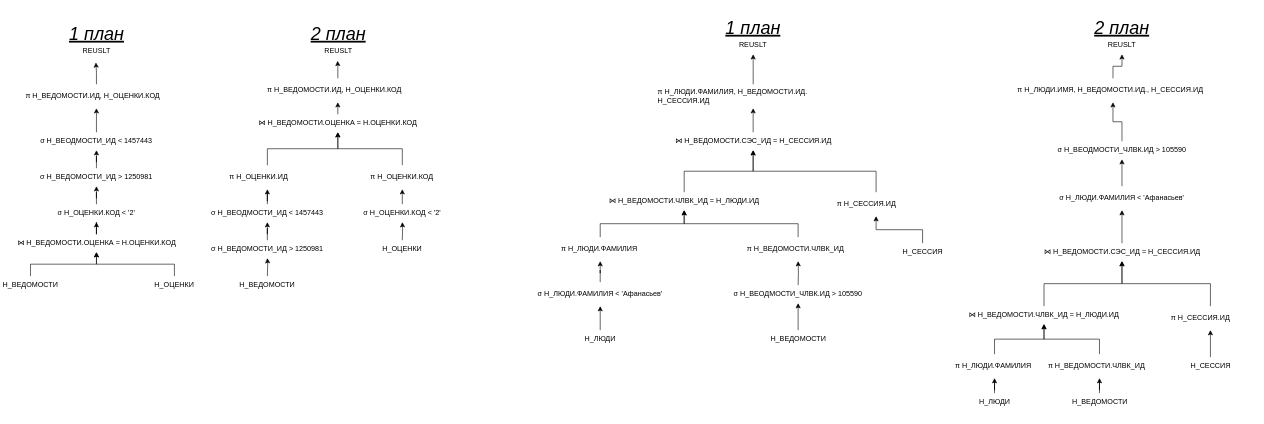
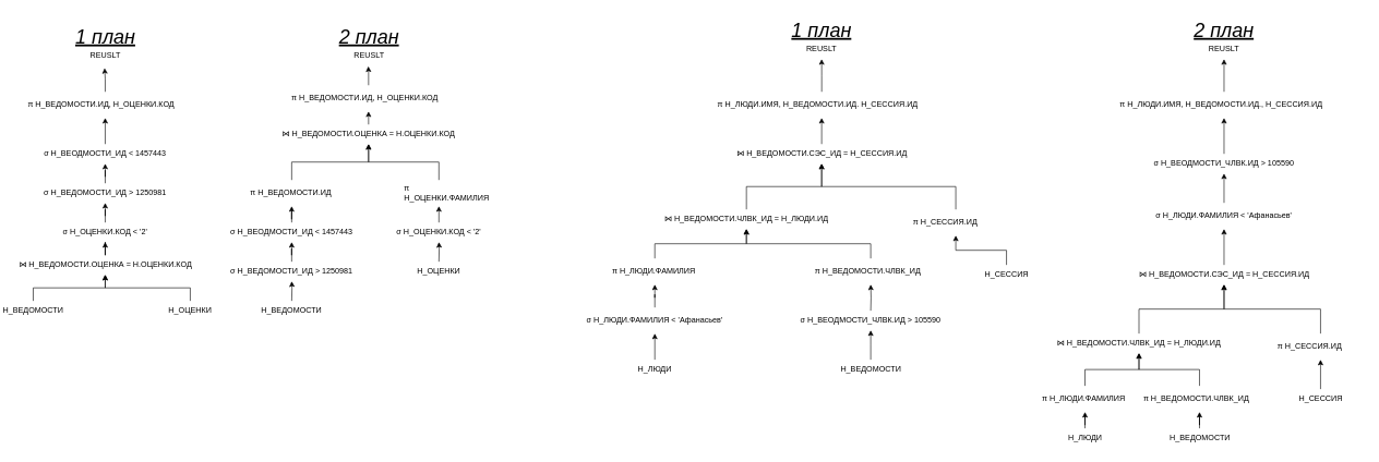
- <mxCell id="84" value="&lt;span class=&quot;box&quot;&gt;π&lt;/span&gt; Н_ЛЮДИ.ИМЯ, Н_ВЕДОМОСТИ.ИД., Н_СЕССИЯ.ИД" style="text;whiteSpace=wrap;html=1;verticalAlign=middle;" parent="1" vertex="1"><mxGeometry x="1693.75" y="130" width="322.5" height="40" as="geometry" /></mxCell>
+ <mxCell id="84" value="&lt;span class=&quot;box&quot;&gt;π&lt;/span&gt; Н_ЛЮДИ.ИМЯ, Н_ВЕДОМОСТИ.ИД., Н_СЕССИЯ.ИД" style="text;whiteSpace=wrap;html=1;verticalAlign=middle;" parent="1" vertex="1"><mxGeometry x="1708.75" y="140" width="322.5" height="40" as="geometry" /></mxCell>
- <mxCell id="60" value="&lt;span class=&quot;box&quot;&gt;π&lt;/span&gt; Н_ЛЮДИ.ФАМИЛИЯ, Н_ВЕДОМОСТИ.ИД. Н_СЕССИЯ.ИД" style="text;whiteSpace=wrap;html=1;verticalAlign=middle;" parent="1" vertex="1"><mxGeometry x="1093.75" y="140" width="322.5" height="40" as="geometry" /></mxCell>
+ <mxCell id="60" value="&lt;span class=&quot;box&quot;&gt;π&lt;/span&gt; Н_ЛЮДИ.ИМЯ, Н_ВЕДОМОСТИ.ИД. Н_СЕССИЯ.ИД" style="text;whiteSpace=wrap;html=1;verticalAlign=middle;" parent="1" vertex="1"><mxGeometry x="1093.75" y="140" width="322.5" height="40" as="geometry" /></mxCell>
- <mxCell id="28" value="&lt;span class=&quot;box&quot;&gt;π&lt;/span&gt; Н_ОЦЕНКИ.ИД" style="text;whiteSpace=wrap;html=1;verticalAlign=middle;" parent="1" vertex="1"><mxGeometry x="380" y="275" width="130" height="40" as="geometry" /></mxCell>
+ <mxCell id="28" value="&lt;span class=&quot;box&quot;&gt;π&lt;/span&gt; Н_ВЕДОМОСТИ.ИД" style="text;whiteSpace=wrap;html=1;verticalAlign=middle;" parent="1" vertex="1"><mxGeometry x="380" y="275" width="130" height="40" as="geometry" /></mxCell>
- <mxCell id="30" value="&lt;span class=&quot;box&quot;&gt;π&lt;/span&gt; Н_ОЦЕНКИ.КОД" style="text;whiteSpace=wrap;html=1;verticalAlign=middle;" parent="1" vertex="1"><mxGeometry x="615" y="275" width="110" height="40" as="geometry" /></mxCell>
+ <mxCell id="30" value="&lt;span class=&quot;box&quot;&gt;π&lt;/span&gt; Н_ОЦЕНКИ.ФАМИЛИЯ" style="text;whiteSpace=wrap;html=1;verticalAlign=middle;" parent="1" vertex="1"><mxGeometry x="615" y="275" width="110" height="40" as="geometry" /></mxCell>
